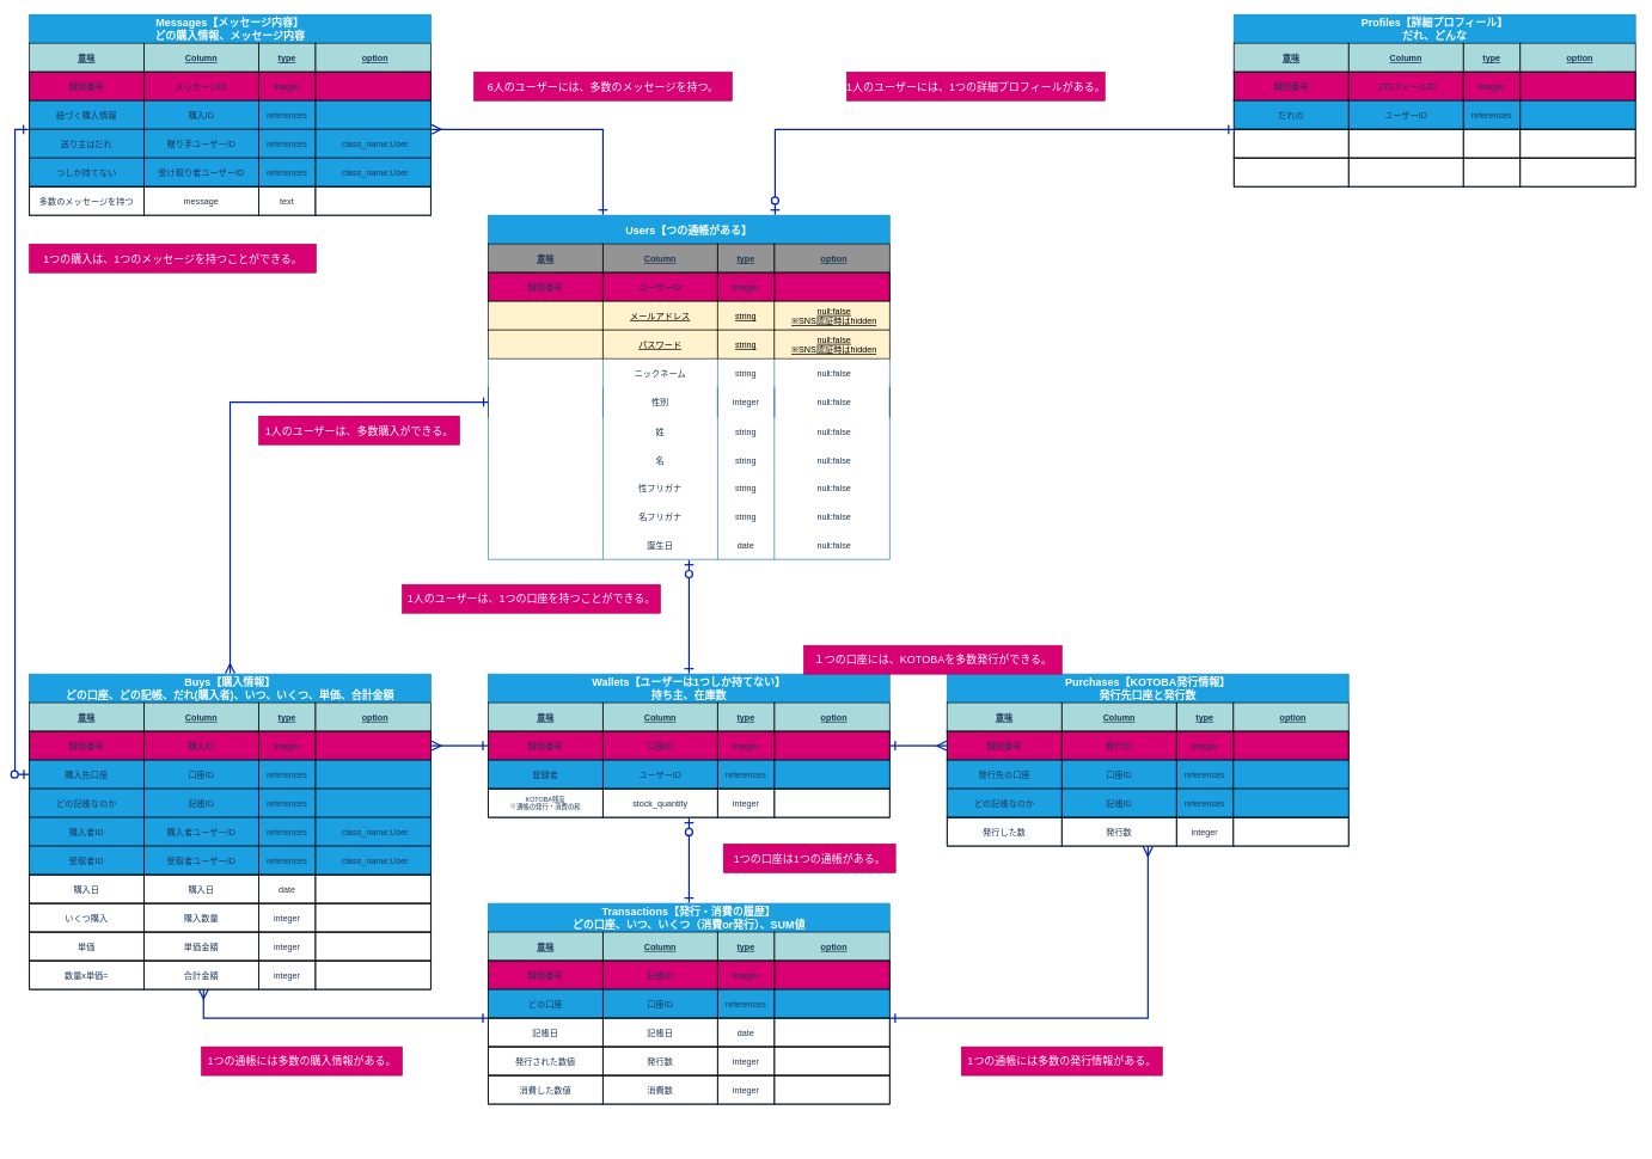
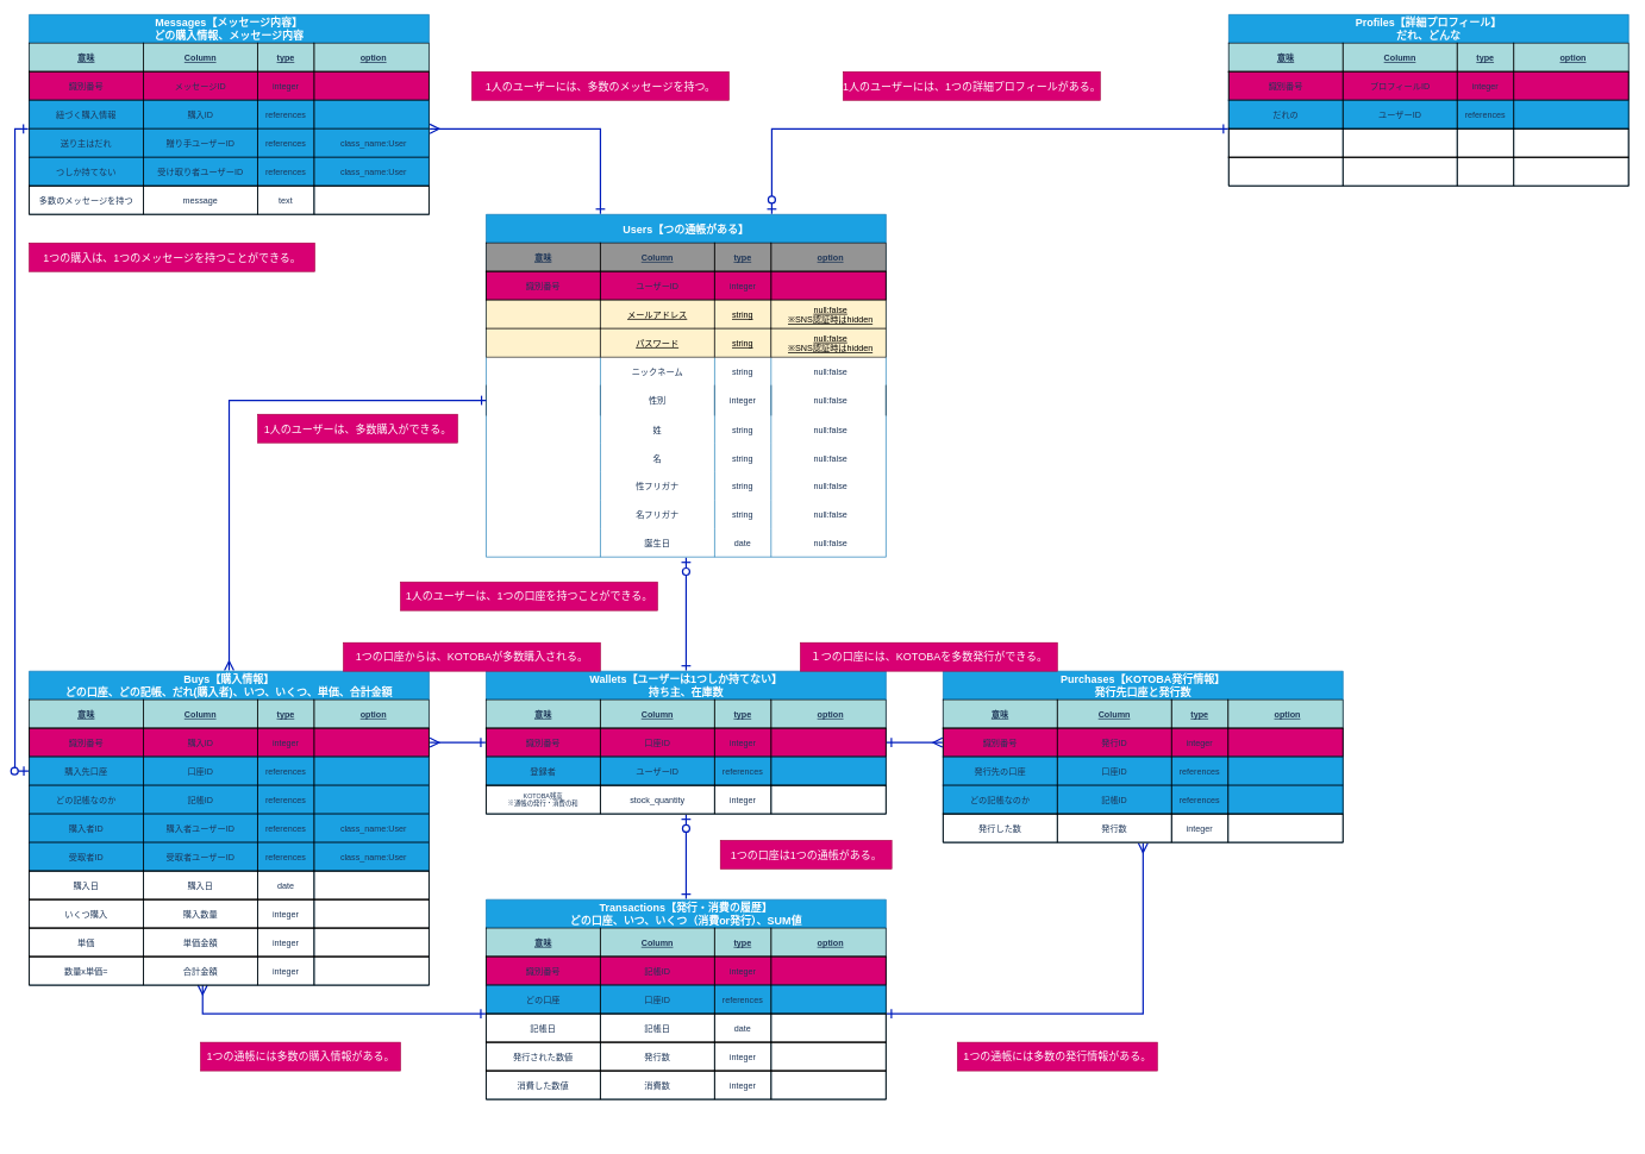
- <mxCell id="240" value="6人のユーザーには、多数のメッセージを持つ。" style="text;html=1;align=center;verticalAlign=middle;resizable=0;points=[];autosize=1;strokeColor=#A50040;fontSize=15;fontColor=#ffffff;fillColor=#d80073;" parent="1" vertex="1"><mxGeometry x="660" y="100" width="360" height="40" as="geometry" /></mxCell>
+ <mxCell id="240" value="1人のユーザーには、多数のメッセージを持つ。" style="text;html=1;align=center;verticalAlign=middle;resizable=0;points=[];autosize=1;strokeColor=#A50040;fontSize=15;fontColor=#ffffff;fillColor=#d80073;" parent="1" vertex="1"><mxGeometry x="660" y="100" width="360" height="40" as="geometry" /></mxCell>
+ <mxCell id="238" value="1つの口座からは、KOTOBAが多数購入される。" style="text;html=1;align=center;verticalAlign=middle;resizable=0;points=[];autosize=1;strokeColor=#A50040;fontSize=15;fontColor=#ffffff;fillColor=#d80073;" parent="1" vertex="1"><mxGeometry x="480" y="900" width="360" height="40" as="geometry" /></mxCell>
